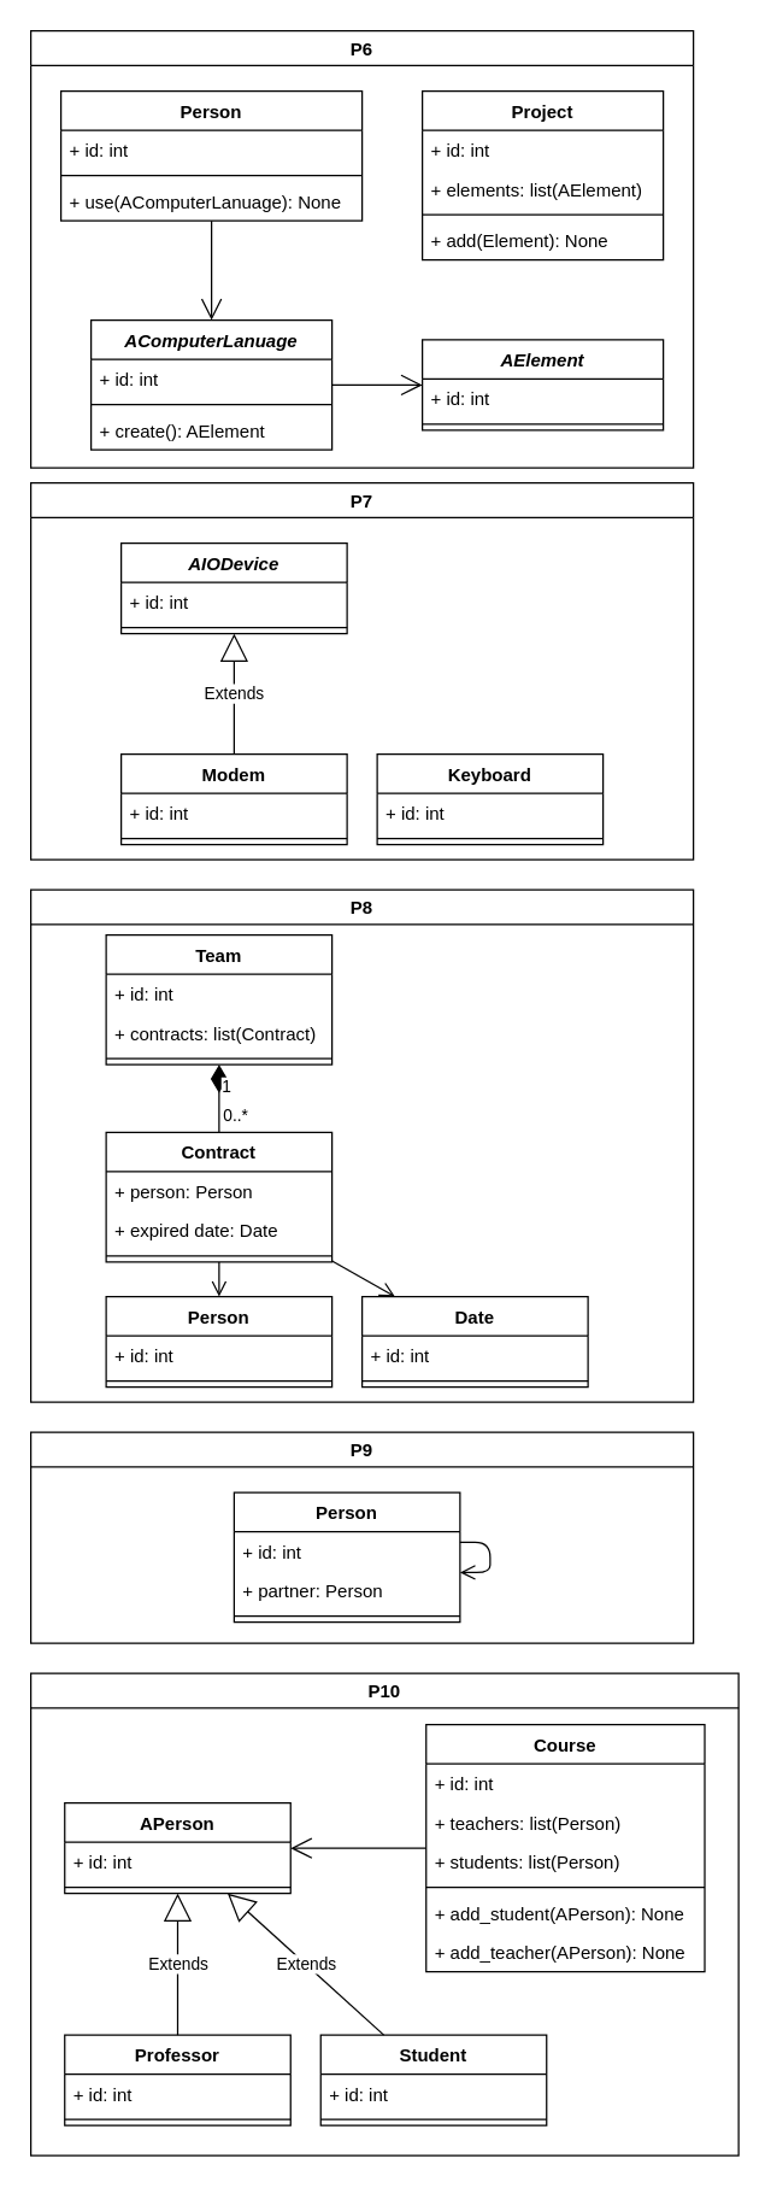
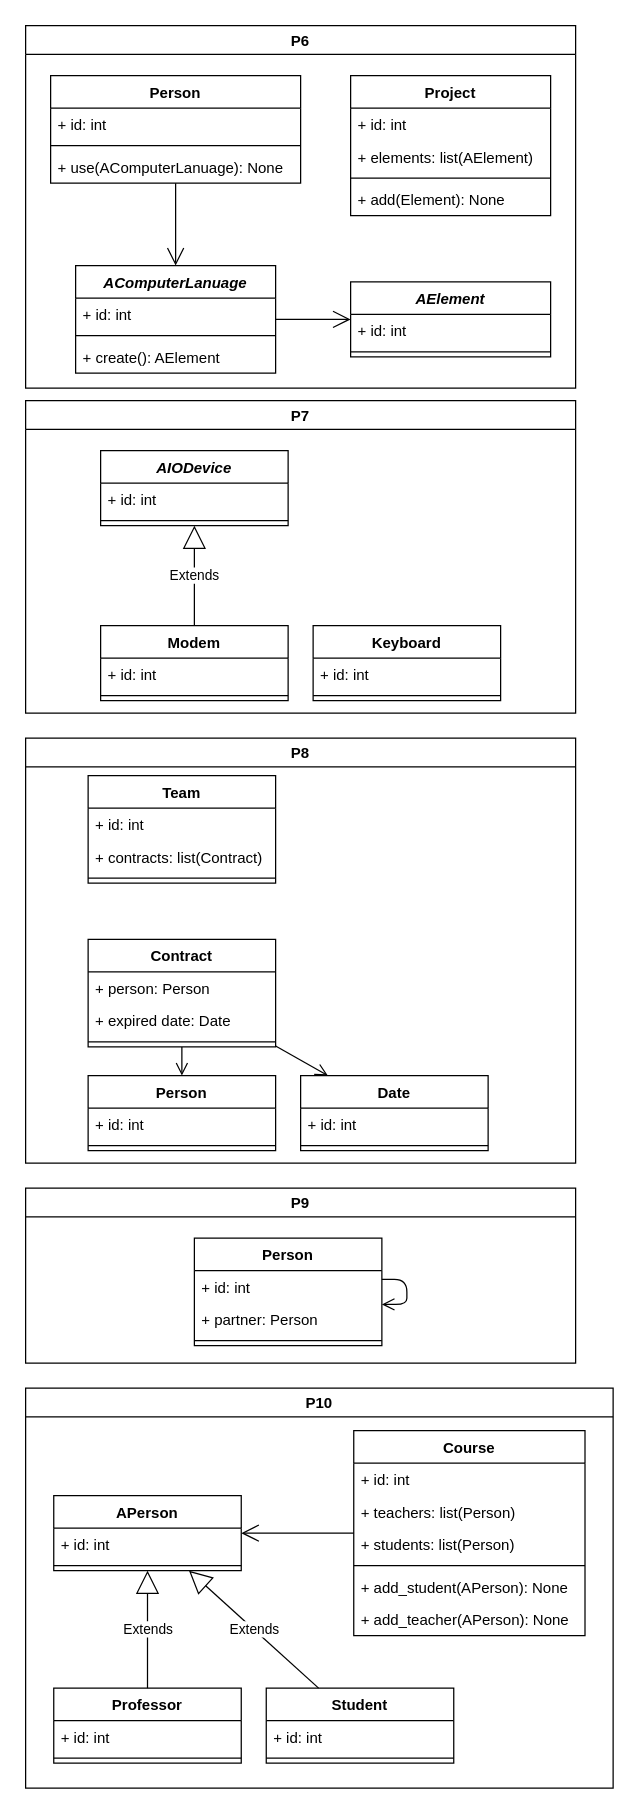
- <mxCell id="33" value="1" style="html=1;verticalAlign=bottom;endArrow=none;endSize=16;endFill=0;startArrow=diamondThin;startFill=1;startSize=16;" parent="32" source="35" target="39" edge="1"><mxGeometry x="0.067" y="5" relative="1" as="geometry"><mxPoint x="570" y="170" as="sourcePoint" /><mxPoint x="490" y="170" as="targetPoint" /><mxPoint as="offset" /></mxGeometry></mxCell>
- <mxCell id="34" value="0..*" style="edgeLabel;html=1;align=center;verticalAlign=middle;resizable=0;points=[];" parent="33" vertex="1" connectable="0"><mxGeometry x="0.474" y="-3" relative="1" as="geometry"><mxPoint x="13" as="offset" /></mxGeometry></mxCell>
